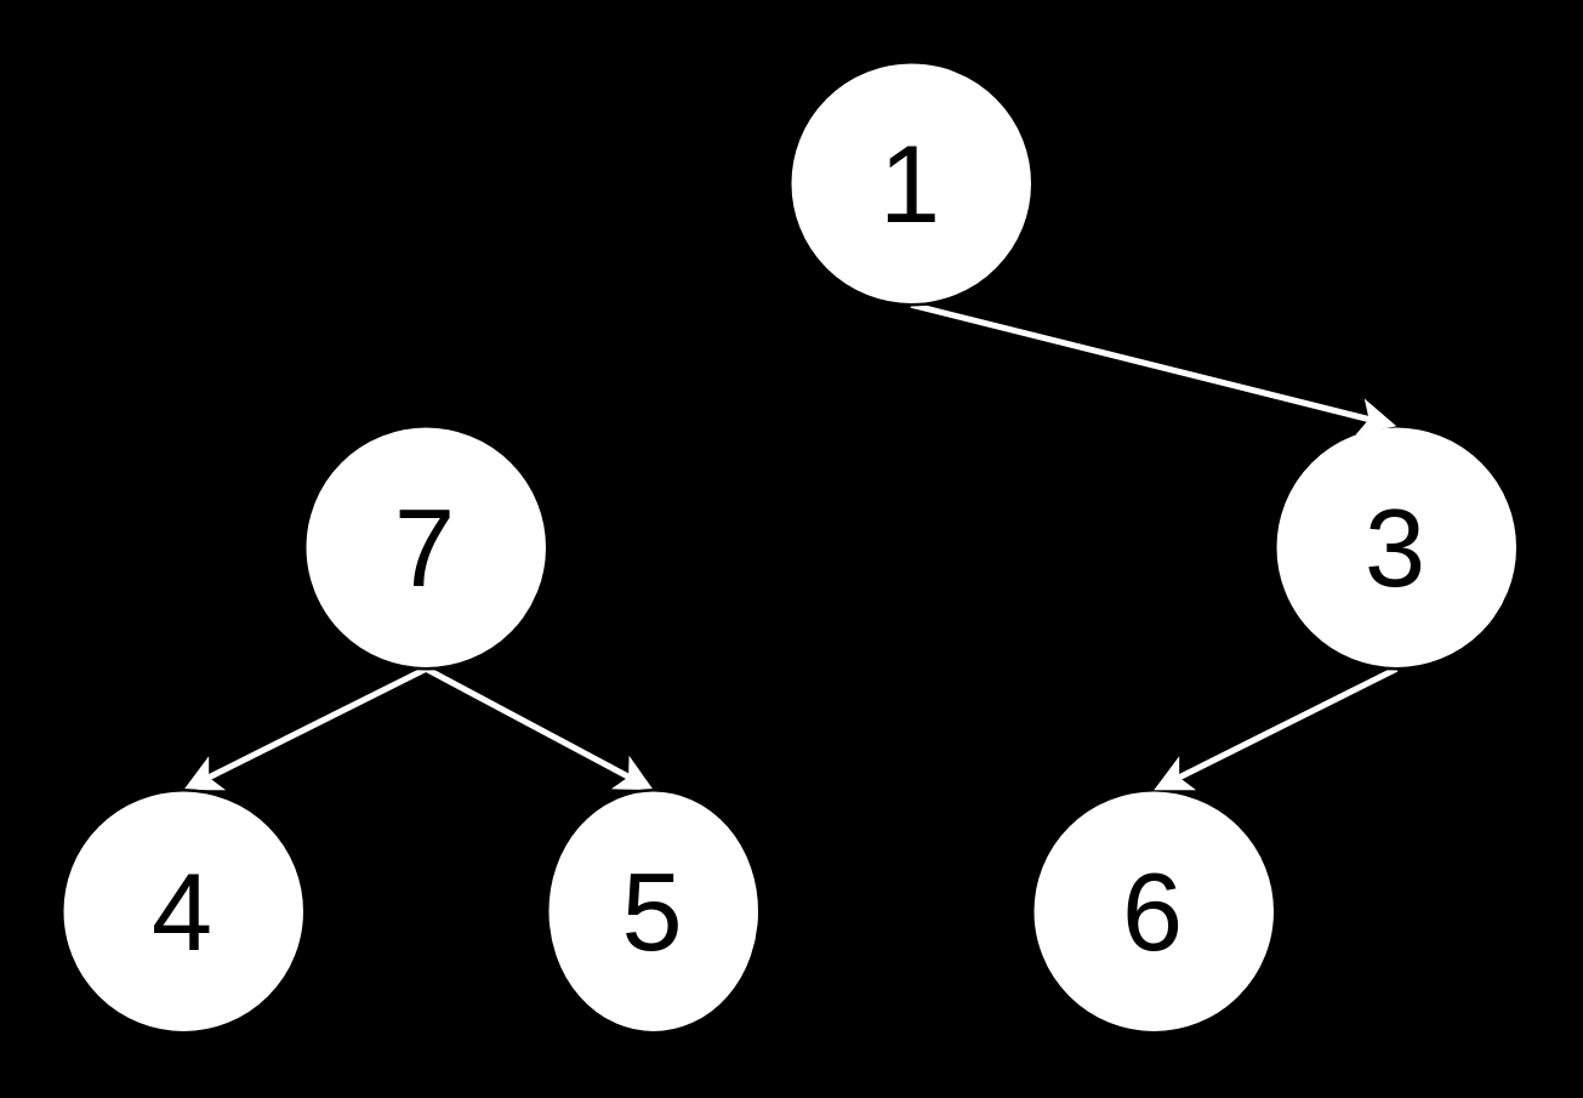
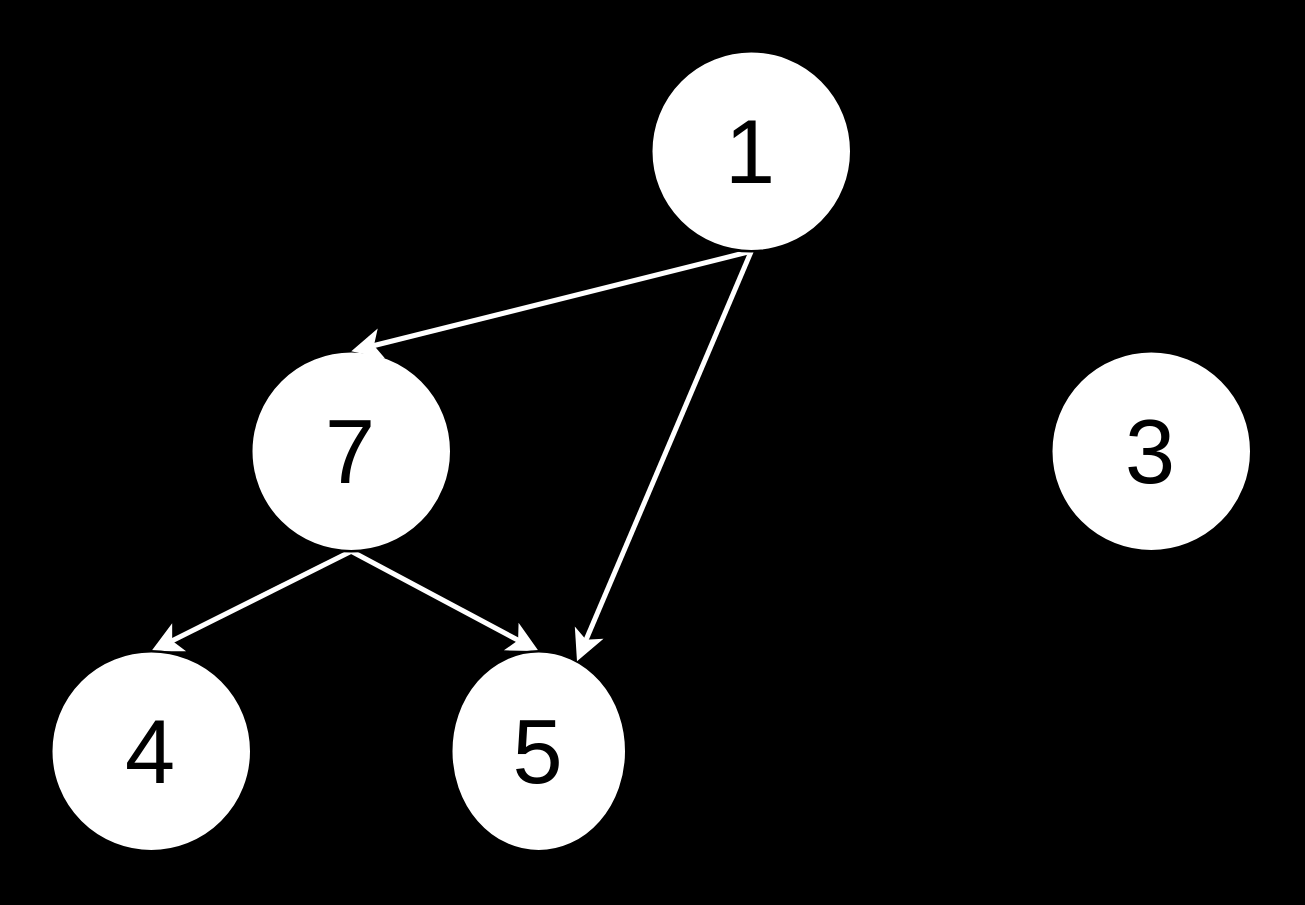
+ <mxCell id="10" style="rounded=0;orthogonalLoop=1;jettySize=auto;html=1;exitX=0.5;exitY=1;exitDx=0;exitDy=0;entryX=0.5;entryY=0;entryDx=0;entryDy=0;strokeColor=#FFFFFF;strokeWidth=2;" edge="1" parent="1" source="12" target="4"><mxGeometry relative="1" as="geometry" /></mxCell>
- <mxCell id="11" style="edgeStyle=none;rounded=0;orthogonalLoop=1;jettySize=auto;html=1;exitX=0.5;exitY=1;exitDx=0;exitDy=0;entryX=0.5;entryY=0;entryDx=0;entryDy=0;strokeColor=#FFFFFF;strokeWidth=2;" edge="1" parent="1" source="12" target="9"><mxGeometry relative="1" as="geometry" /></mxCell>
+ <mxCell id="11" style="edgeStyle=none;rounded=0;orthogonalLoop=1;jettySize=auto;html=1;exitX=0.5;exitY=1;exitDx=0;exitDy=0;strokeColor=#FFFFFF;strokeWidth=2;" edge="1" parent="1" source="12" target="5"><mxGeometry relative="1" as="geometry" /></mxCell>
- <mxCell id="8" style="edgeStyle=none;rounded=0;orthogonalLoop=1;jettySize=auto;html=1;exitX=0.5;exitY=1;exitDx=0;exitDy=0;entryX=0.5;entryY=0;entryDx=0;entryDy=0;strokeColor=#FFFFFF;strokeWidth=2;" edge="1" parent="1" source="9" target="6"><mxGeometry relative="1" as="geometry" /></mxCell>
- <mxCell id="6" value="&lt;font style=&quot;font-size: 36px&quot;&gt;6&lt;/font&gt;" style="ellipse;whiteSpace=wrap;html=1;aspect=fixed;" vertex="1" parent="1"><mxGeometry x="340" y="260" width="80" height="80" as="geometry" /></mxCell>
